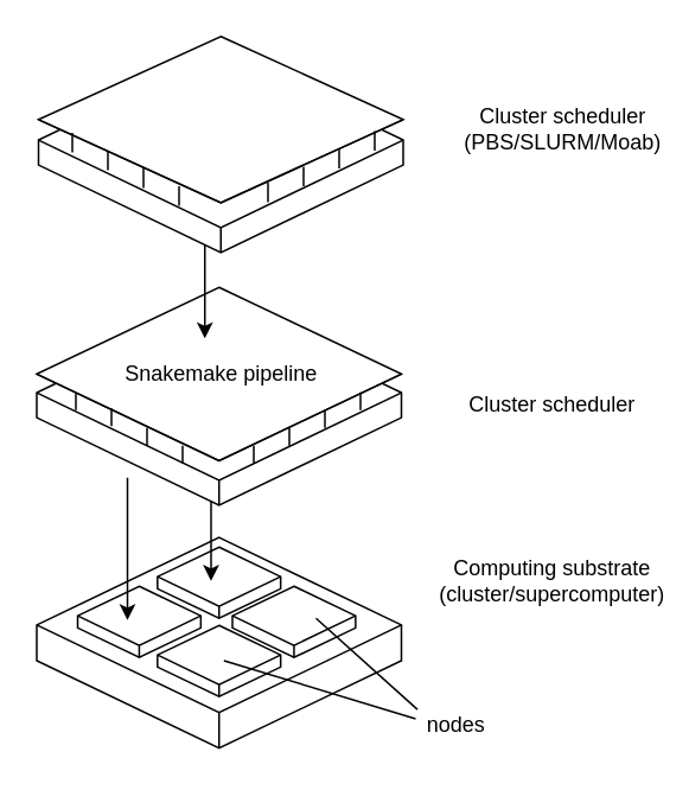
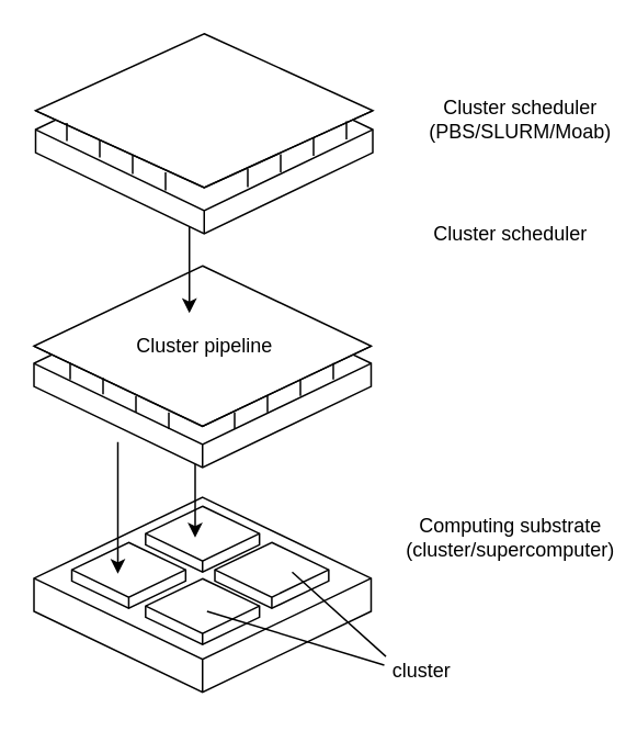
- <mxCell id="16" value="Snakemake pipeline" style="text;html=1;strokeColor=none;fillColor=none;align=center;verticalAlign=middle;whiteSpace=wrap;rounded=0;" vertex="1" parent="1"><mxGeometry x="63.5" y="194.72" width="120" height="30" as="geometry" /></mxCell>
+ <mxCell id="16" value="Cluster pipeline" style="text;html=1;strokeColor=none;fillColor=none;align=center;verticalAlign=middle;whiteSpace=wrap;rounded=0;" vertex="1" parent="1"><mxGeometry x="63.5" y="194.72" width="120" height="30" as="geometry" /></mxCell>
- <mxCell id="12" value="Cluster scheduler" style="text;html=1;strokeColor=none;fillColor=none;align=center;verticalAlign=middle;whiteSpace=wrap;rounded=0;" vertex="1" parent="1"><mxGeometry x="255" y="211.62" width="110" height="30" as="geometry" /></mxCell>
+ <mxCell id="12" value="Cluster scheduler" style="text;html=1;strokeColor=none;fillColor=none;align=center;verticalAlign=middle;whiteSpace=wrap;rounded=0;" vertex="1" parent="1"><mxGeometry x="255" y="126.62" width="110" height="30" as="geometry" /></mxCell>
- <mxCell id="9" value="nodes" style="text;html=1;strokeColor=none;fillColor=none;align=center;verticalAlign=middle;whiteSpace=wrap;rounded=0;" vertex="1" parent="1"><mxGeometry x="226" y="392" width="60" height="30" as="geometry" /></mxCell>
+ <mxCell id="9" value="cluster" style="text;html=1;strokeColor=none;fillColor=none;align=center;verticalAlign=middle;whiteSpace=wrap;rounded=0;" vertex="1" parent="1"><mxGeometry x="226" y="392" width="60" height="30" as="geometry" /></mxCell>
